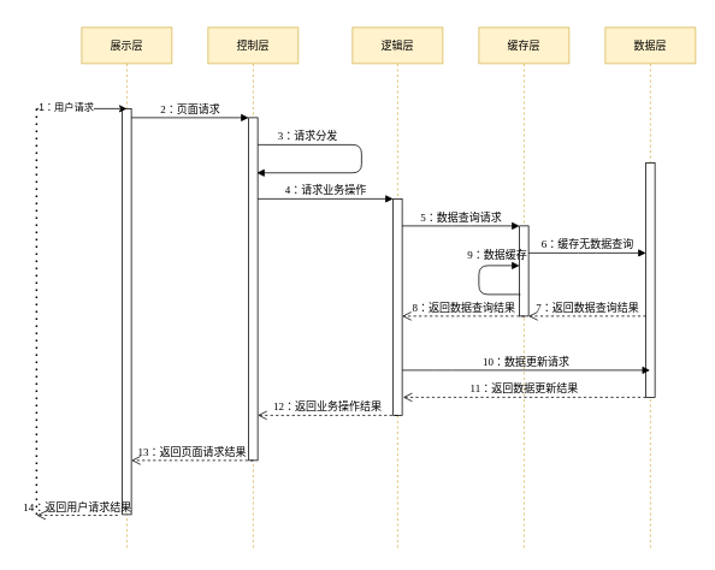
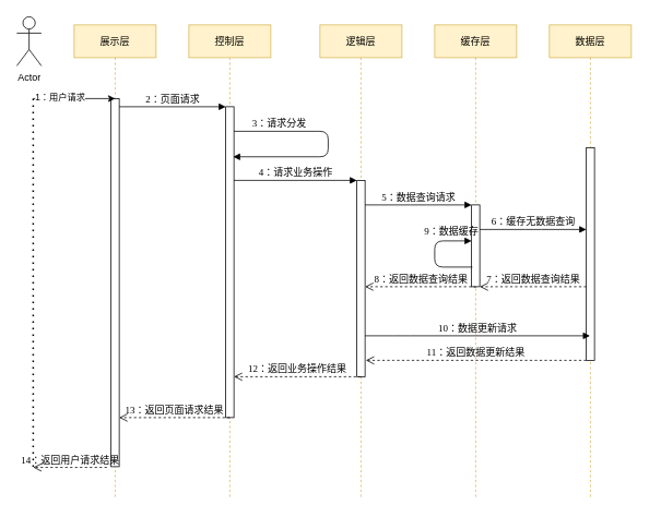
+ <mxCell id="21" value="Actor" style="shape=umlActor;verticalLabelPosition=bottom;verticalAlign=top;html=1;outlineConnect=0;rounded=0;" vertex="1" parent="1"><mxGeometry x="20" y="20" width="30" height="60" as="geometry" /></mxCell>
